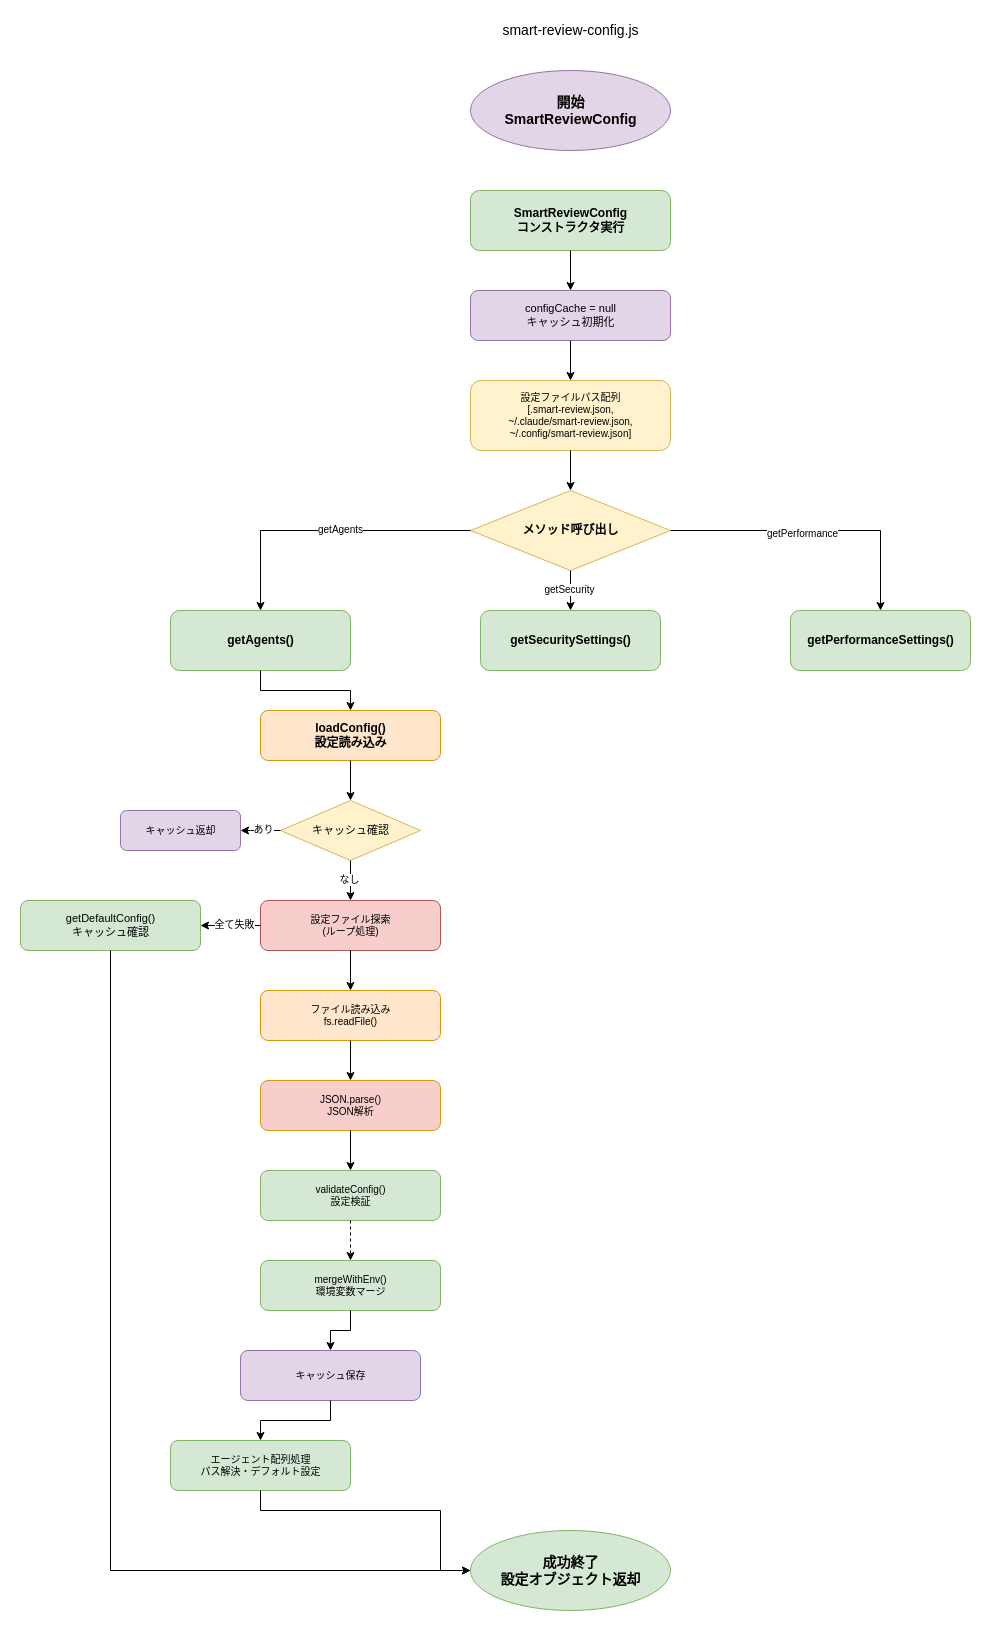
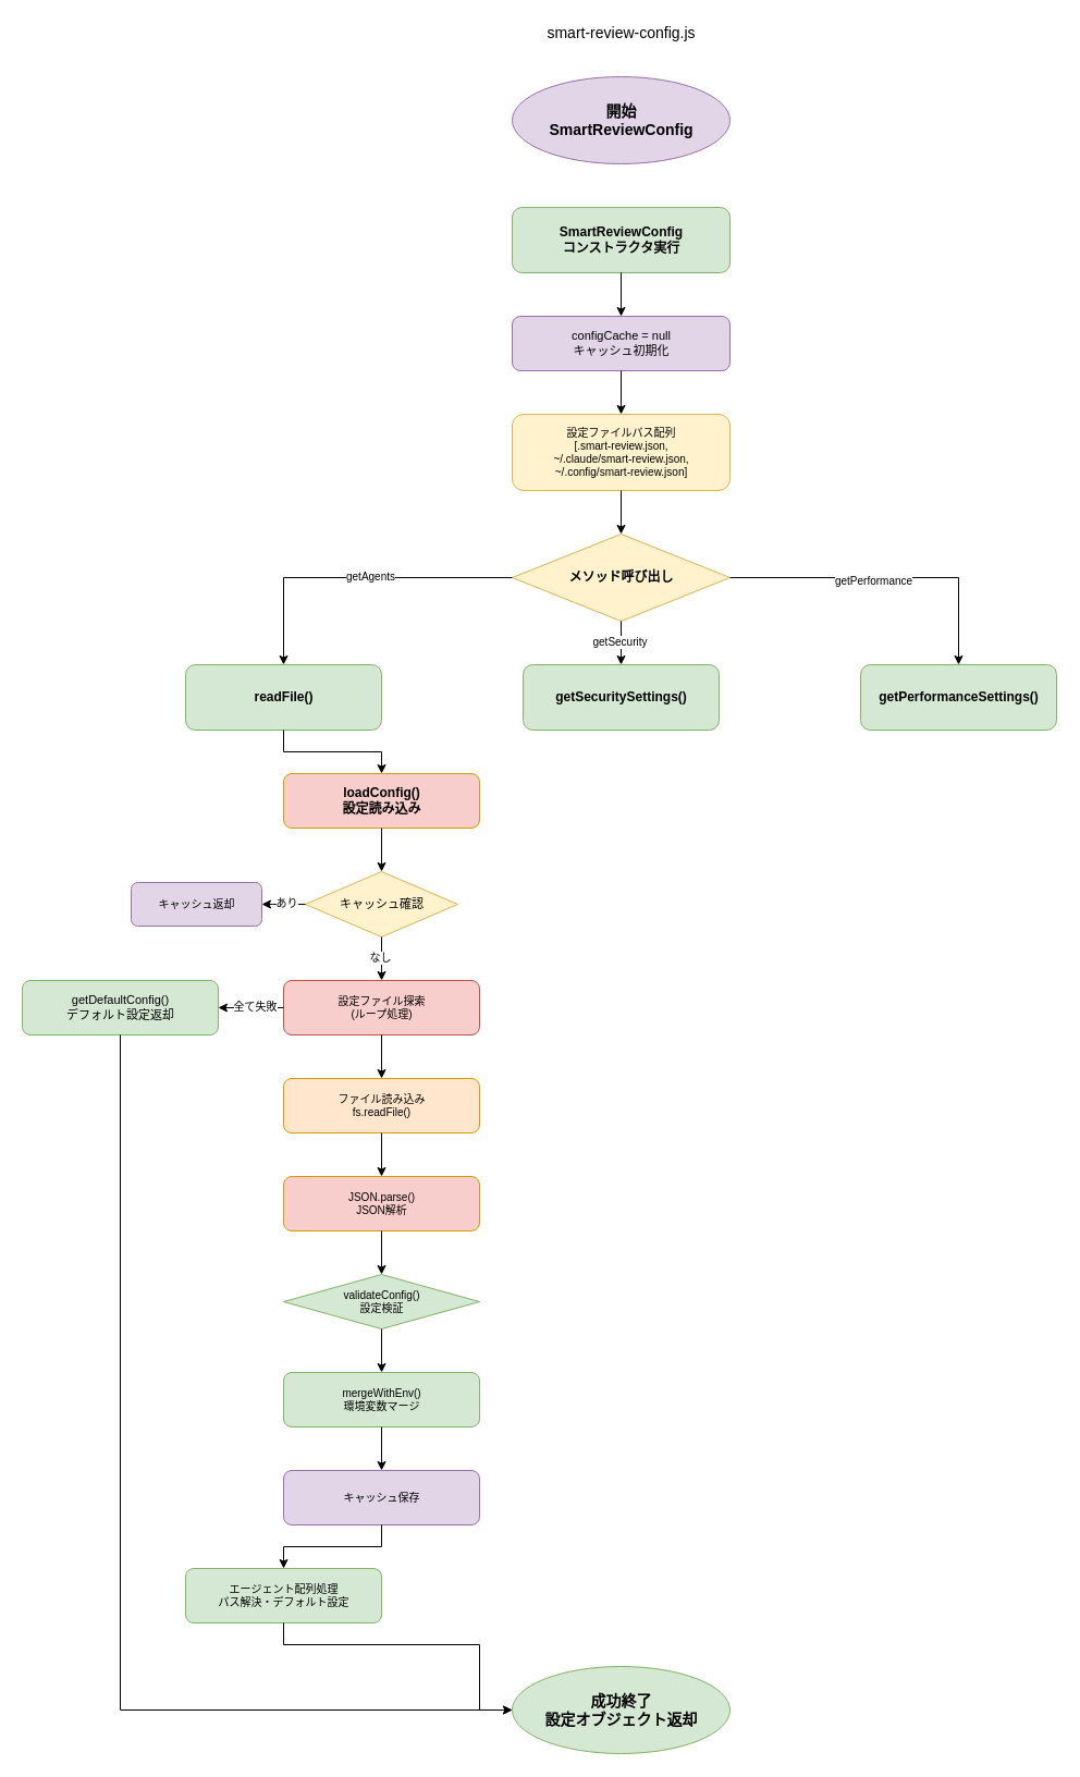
- <mxCell id="8" value="getAgents()" style="rounded=1;html=1;fillColor=#d5e8d4;strokeColor=#82b366;fontSize=12;fontStyle=1;fontColor=#000000" vertex="1" parent="1"><mxGeometry x="170" y="610" width="180" height="60" as="geometry" /></mxCell>
+ <mxCell id="8" value="readFile()" style="rounded=1;html=1;fillColor=#d5e8d4;strokeColor=#82b366;fontSize=12;fontStyle=1;fontColor=#000000" vertex="1" parent="1"><mxGeometry x="170" y="610" width="180" height="60" as="geometry" /></mxCell>
- <mxCell id="11" value="loadConfig()&#10;設定読み込み" style="rounded=1;html=1;fillColor=#ffe6cc;strokeColor=#d79b00;fontSize=12;fontStyle=1;fontColor=#000000" vertex="1" parent="1"><mxGeometry x="260" y="710" width="180" height="50" as="geometry" /></mxCell>
+ <mxCell id="11" value="loadConfig()&#10;設定読み込み" style="rounded=1;html=1;fillColor=#f8cecc;strokeColor=#d79b00;fontSize=12;fontStyle=1;fontColor=#000000;" vertex="1" parent="1"><mxGeometry x="260" y="710" width="180" height="50" as="geometry" /></mxCell>
- <mxCell id="21" value="getDefaultConfig()&#10;キャッシュ確認" style="rounded=1;html=1;fillColor=#d5e8d4;strokeColor=#82b366;fontSize=11;fontColor=#000000" vertex="1" parent="1"><mxGeometry x="20" y="900" width="180" height="50" as="geometry" /></mxCell>
+ <mxCell id="21" value="getDefaultConfig()&#10;デフォルト設定返却" style="rounded=1;html=1;fillColor=#d5e8d4;strokeColor=#82b366;fontSize=11;fontColor=#000000" vertex="1" parent="1"><mxGeometry x="20" y="900" width="180" height="50" as="geometry" /></mxCell>
- <mxCell id="17" value="validateConfig()&#10;設定検証" style="rounded=1;html=1;fillColor=#d5e8d4;strokeColor=#82b366;fontSize=10;fontColor=#000000" vertex="1" parent="1"><mxGeometry x="260" y="1170" width="180" height="50" as="geometry" /></mxCell>
+ <mxCell id="17" value="validateConfig()&#10;設定検証" style="rhombus;html=1;fillColor=#d5e8d4;strokeColor=#82b366;fontSize=10;fontColor=#000000;" vertex="1" parent="1"><mxGeometry x="260" y="1170" width="180" height="50" as="geometry" /></mxCell>
- <mxCell id="41" style="edgeStyle=orthogonalEdgeStyle;rounded=0;orthogonalLoop=1;jettySize=auto;html=1;dashed=1;" edge="1" parent="1" source="17" target="18"><mxGeometry relative="1" as="geometry" /></mxCell>
+ <mxCell id="41" style="edgeStyle=orthogonalEdgeStyle;rounded=0;orthogonalLoop=1;jettySize=auto;html=1;" edge="1" parent="1" source="17" target="18"><mxGeometry relative="1" as="geometry" /></mxCell>
- <mxCell id="19" value="キャッシュ保存" style="rounded=1;html=1;fillColor=#e1d5e7;strokeColor=#9673a6;fontSize=10;fontColor=#000000" vertex="1" parent="1"><mxGeometry x="240" y="1350" width="180" height="50" as="geometry" /></mxCell>
+ <mxCell id="19" value="キャッシュ保存" style="rounded=1;html=1;fillColor=#e1d5e7;strokeColor=#9673a6;fontSize=10;fontColor=#000000" vertex="1" parent="1"><mxGeometry x="260" y="1350" width="180" height="50" as="geometry" /></mxCell>
